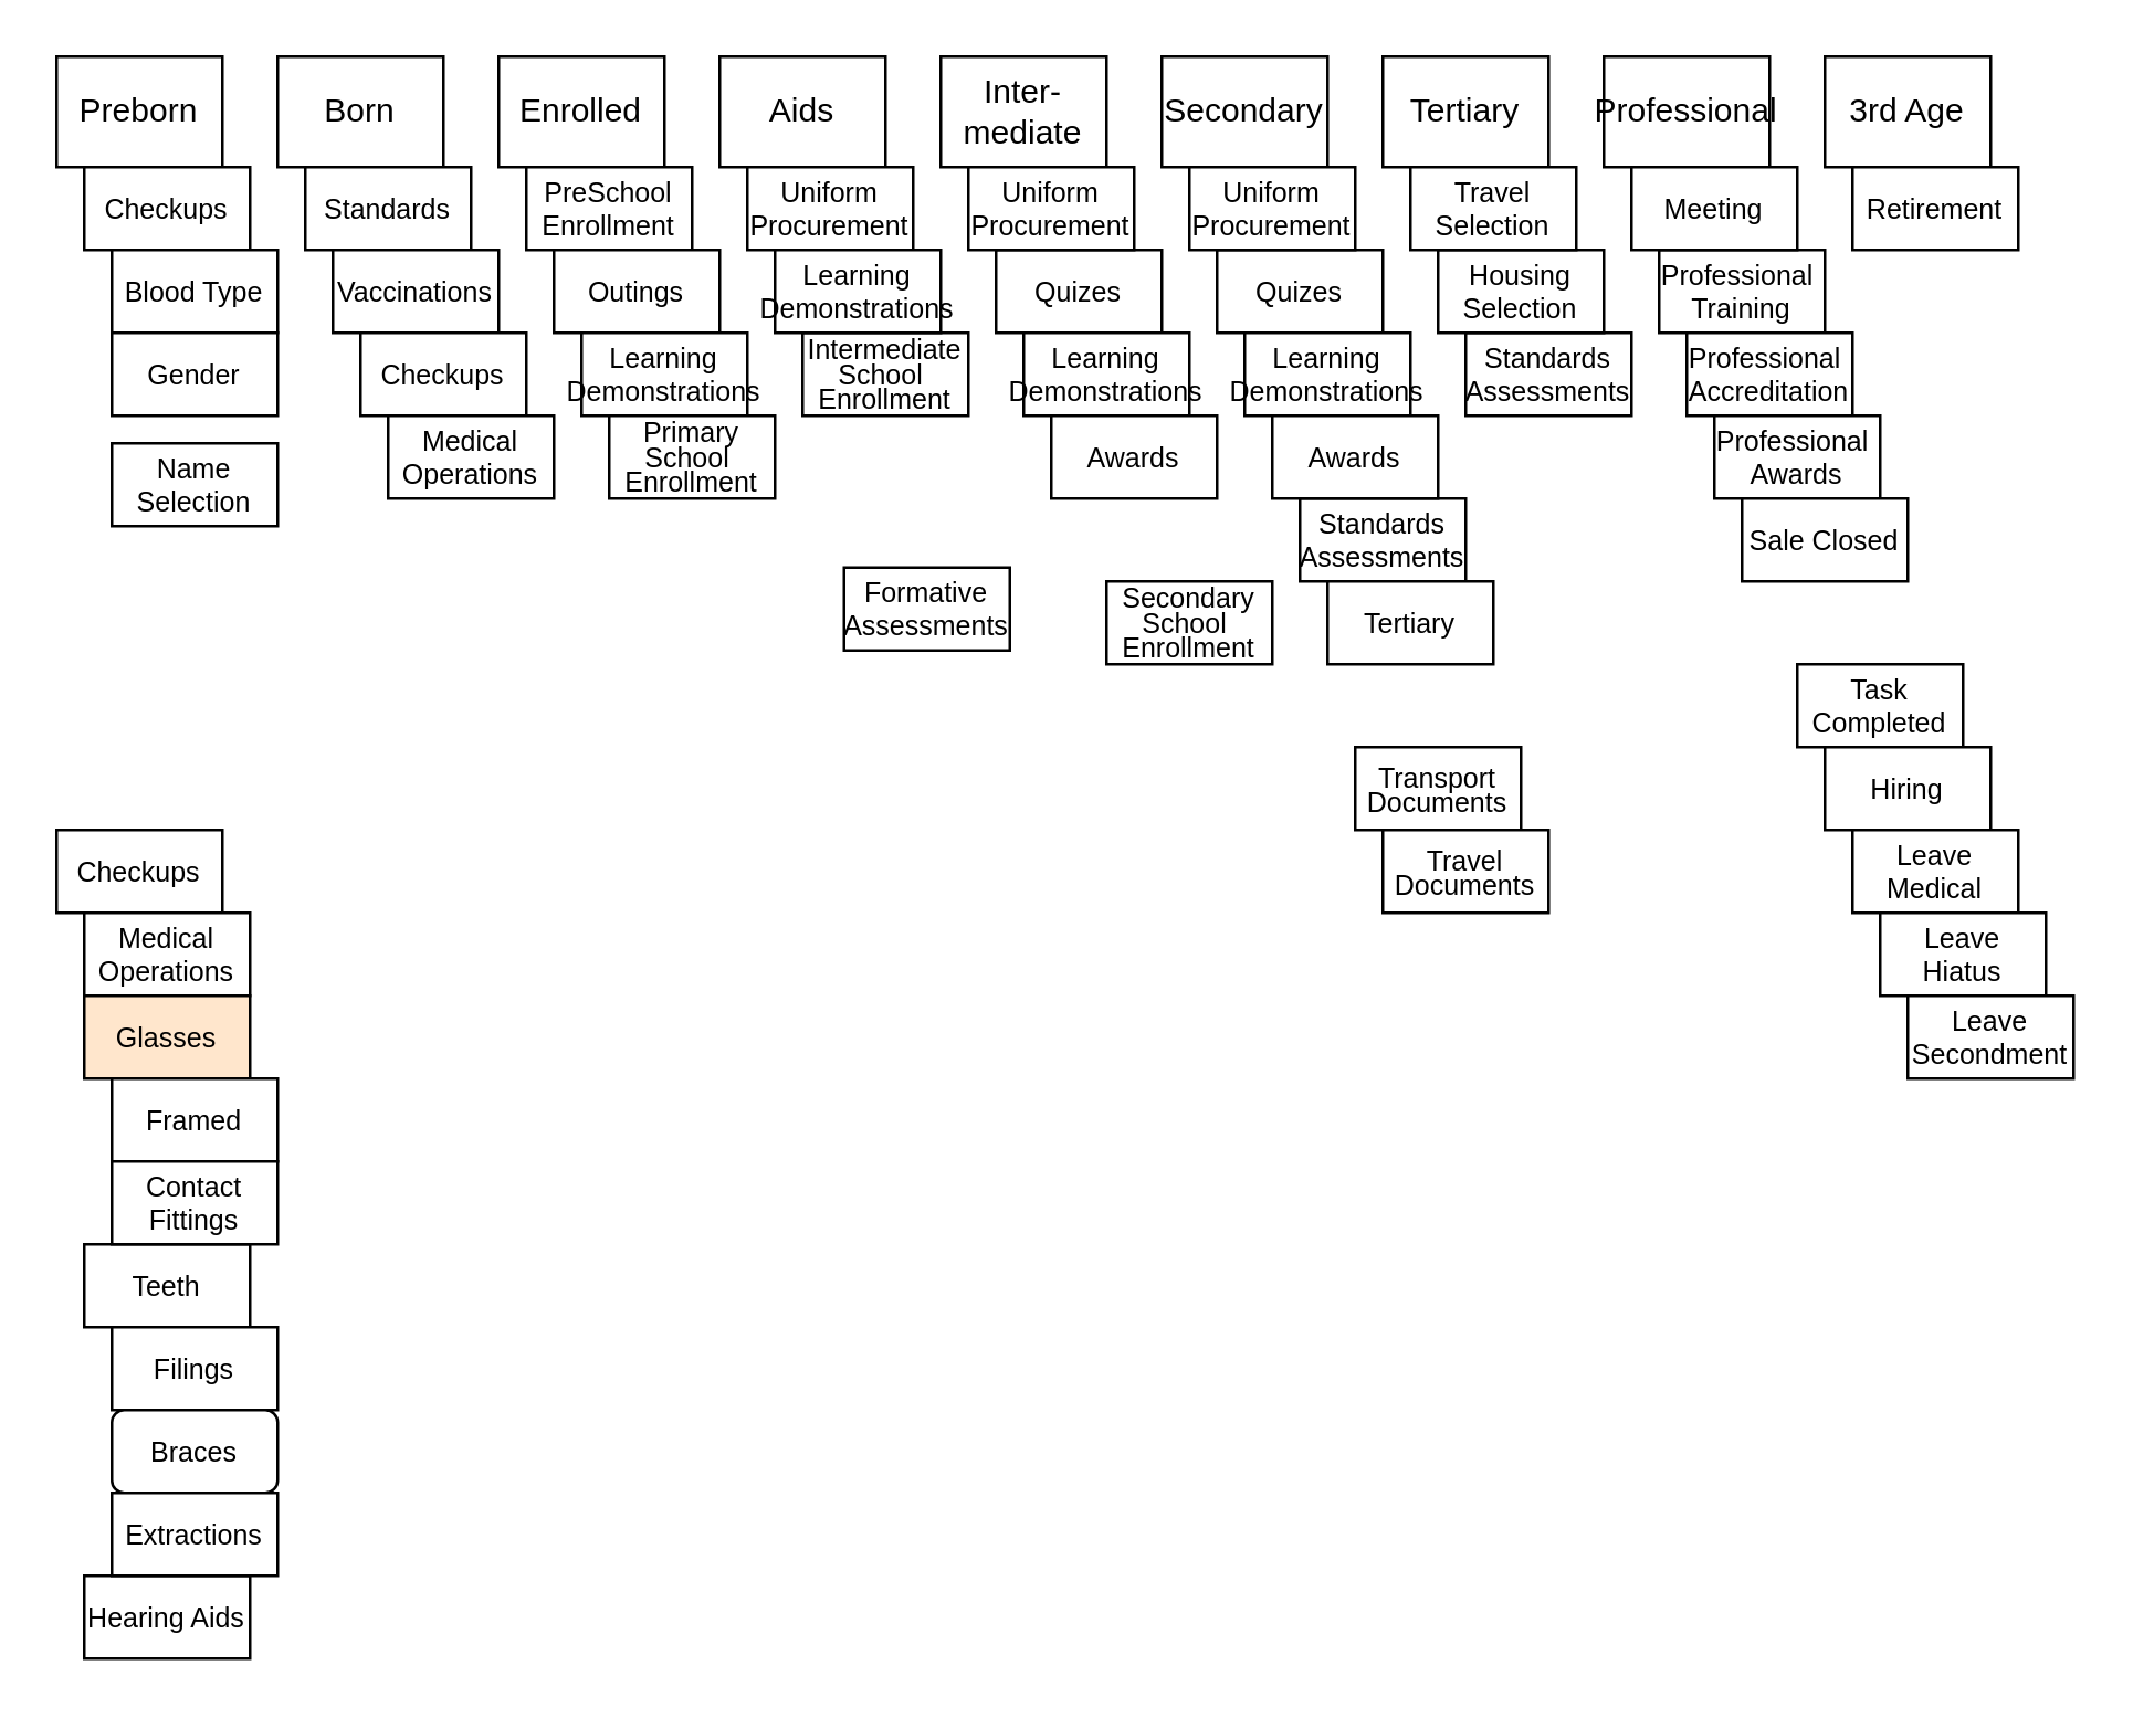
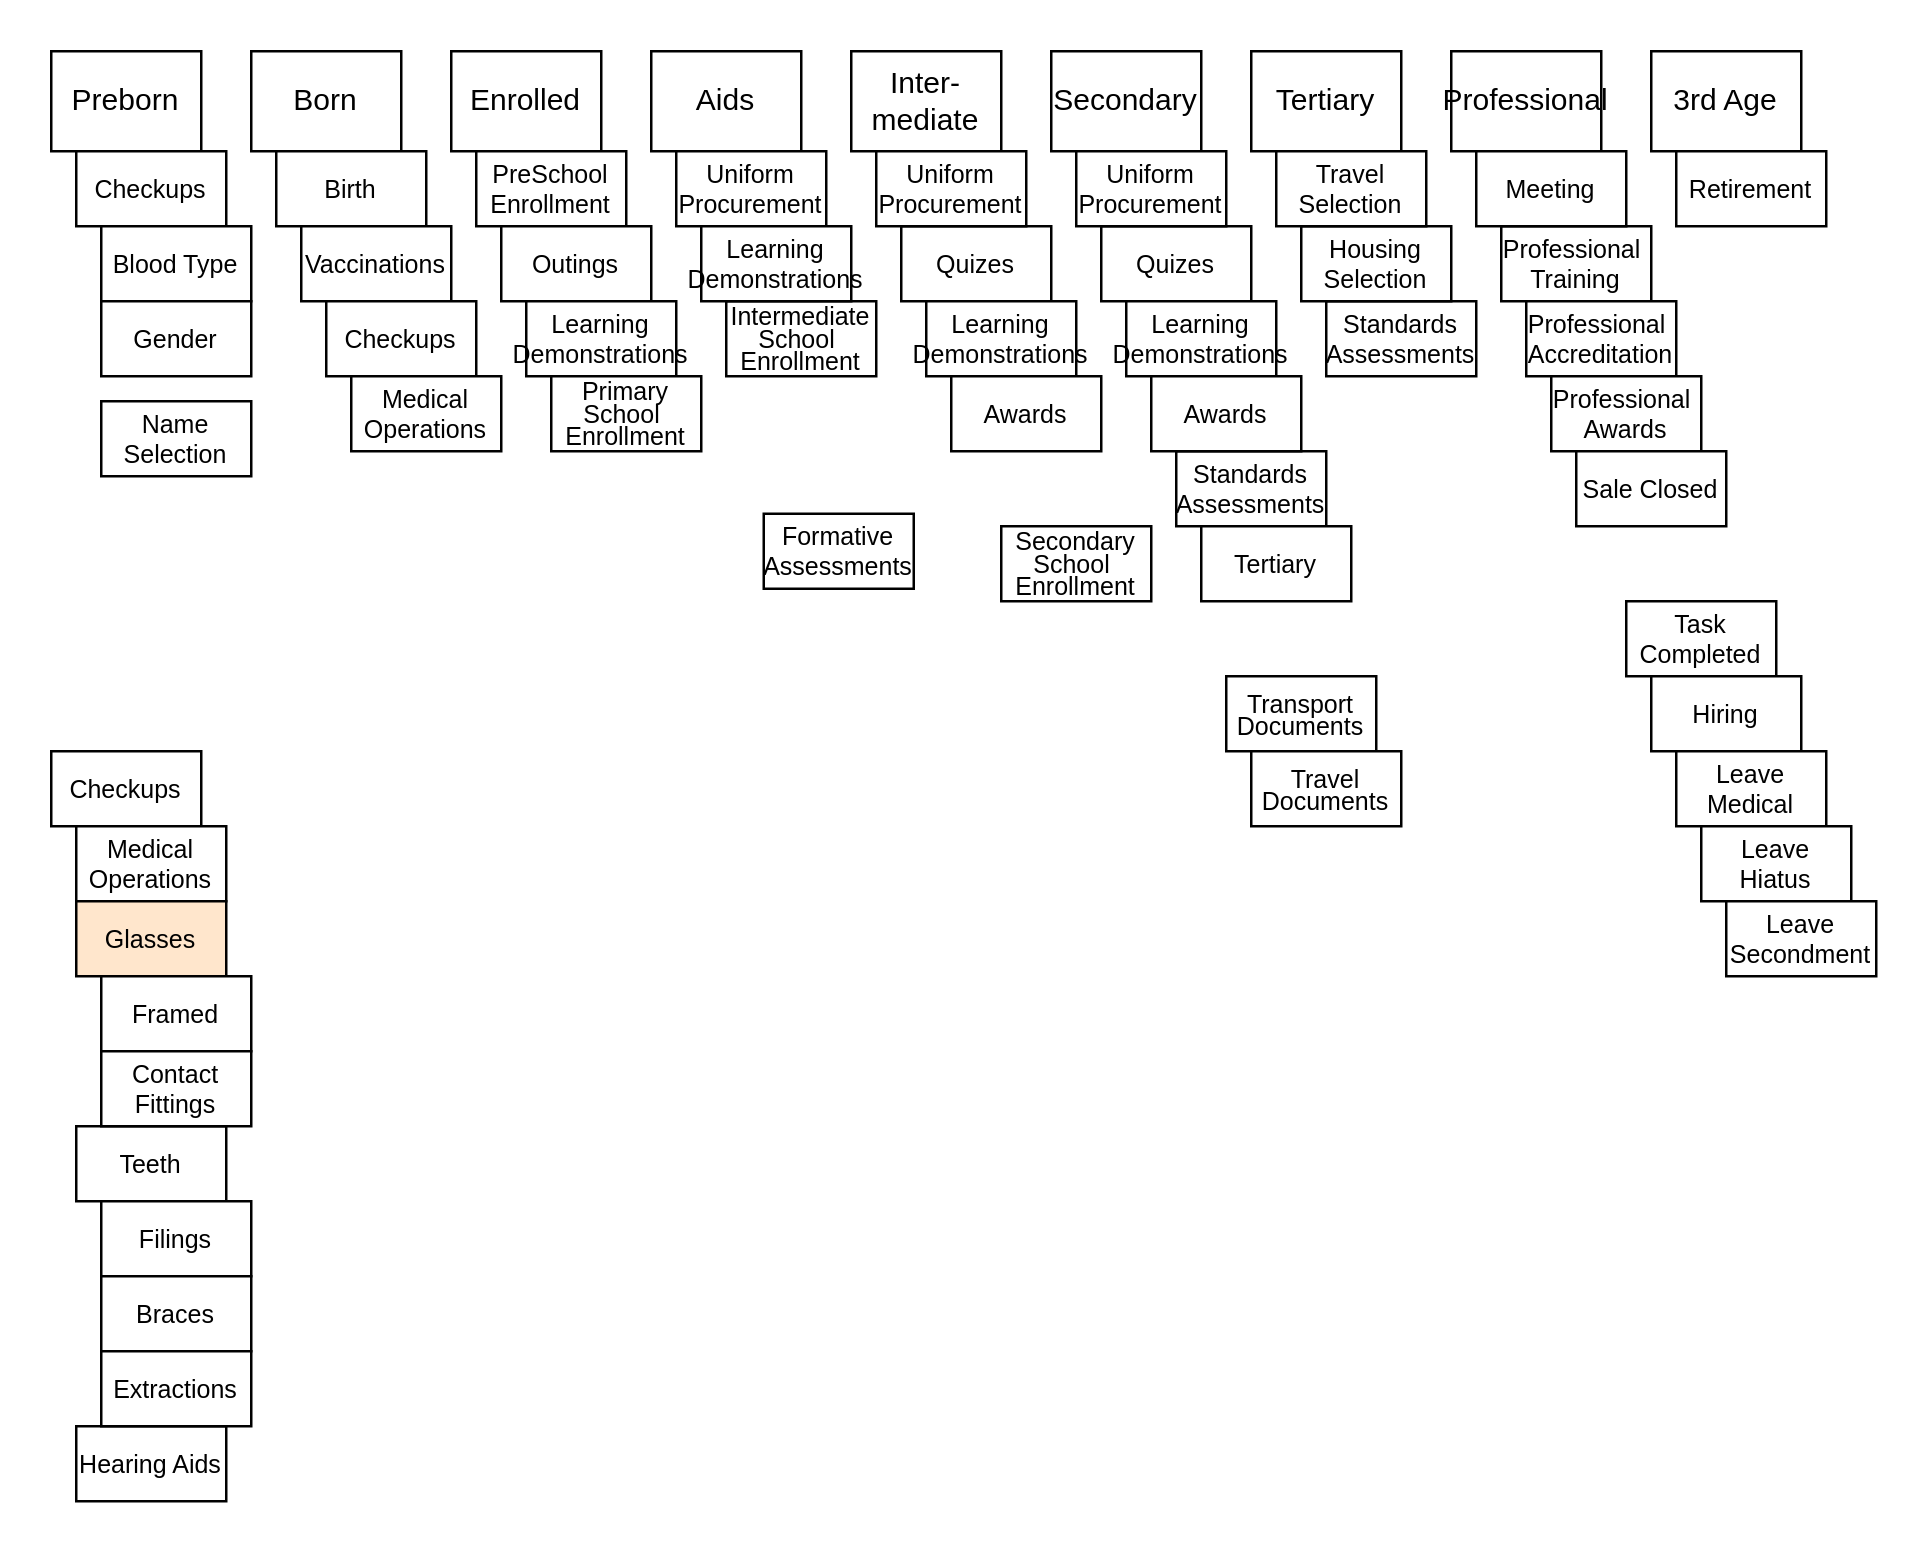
- <mxCell id="11" value="Standards" style="rounded=0;whiteSpace=wrap;html=1;fontSize=10;" vertex="1" parent="1"><mxGeometry x="110" y="60" width="60" height="30" as="geometry" /></mxCell>
+ <mxCell id="11" value="Birth" style="rounded=0;whiteSpace=wrap;html=1;fontSize=10;" vertex="1" parent="1"><mxGeometry x="110" y="60" width="60" height="30" as="geometry" /></mxCell>
- <mxCell id="58" value="Braces" style="whiteSpace=wrap;html=1;fontSize=10;rounded=1;" vertex="1" parent="1"><mxGeometry x="40" y="510" width="60" height="30" as="geometry" /></mxCell>
+ <mxCell id="58" value="Braces" style="rounded=0;whiteSpace=wrap;html=1;fontSize=10;" vertex="1" parent="1"><mxGeometry x="40" y="510" width="60" height="30" as="geometry" /></mxCell>
